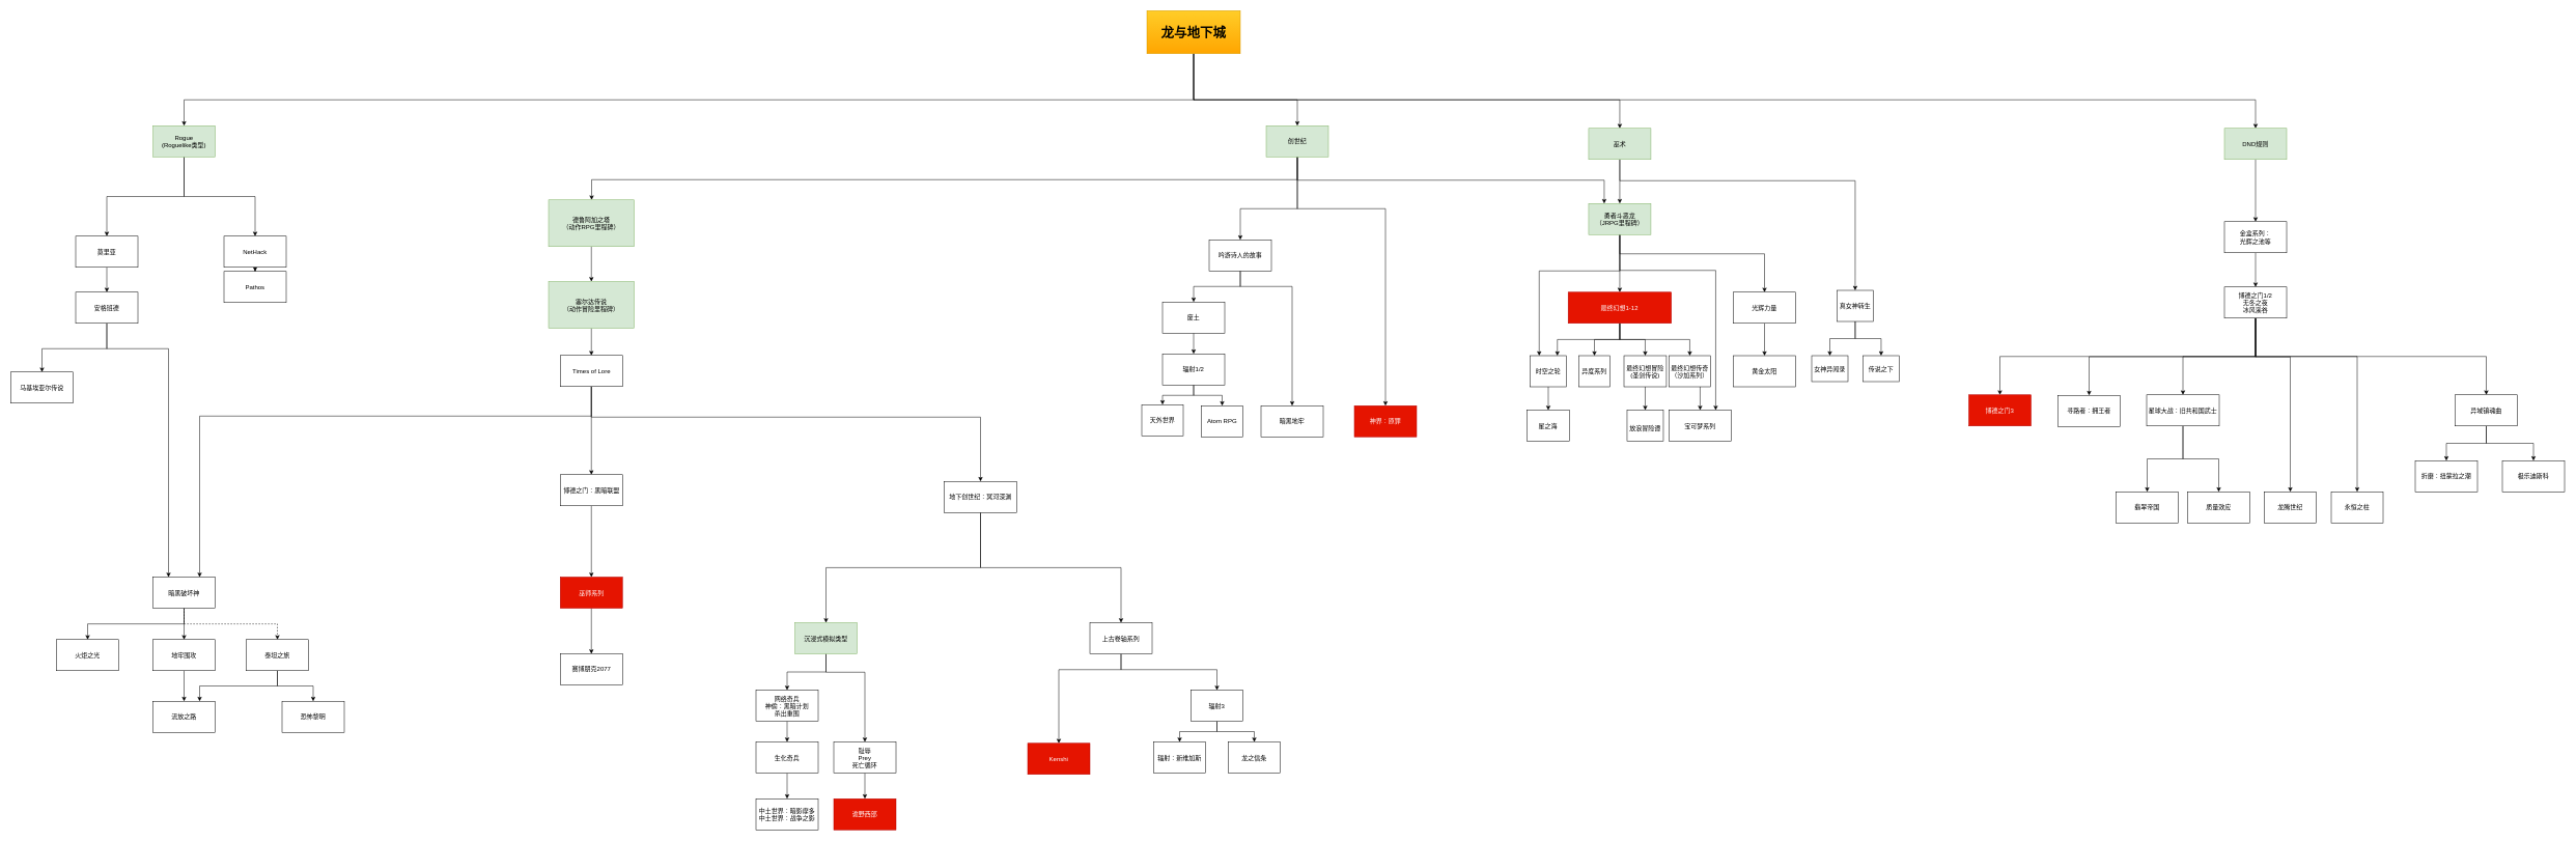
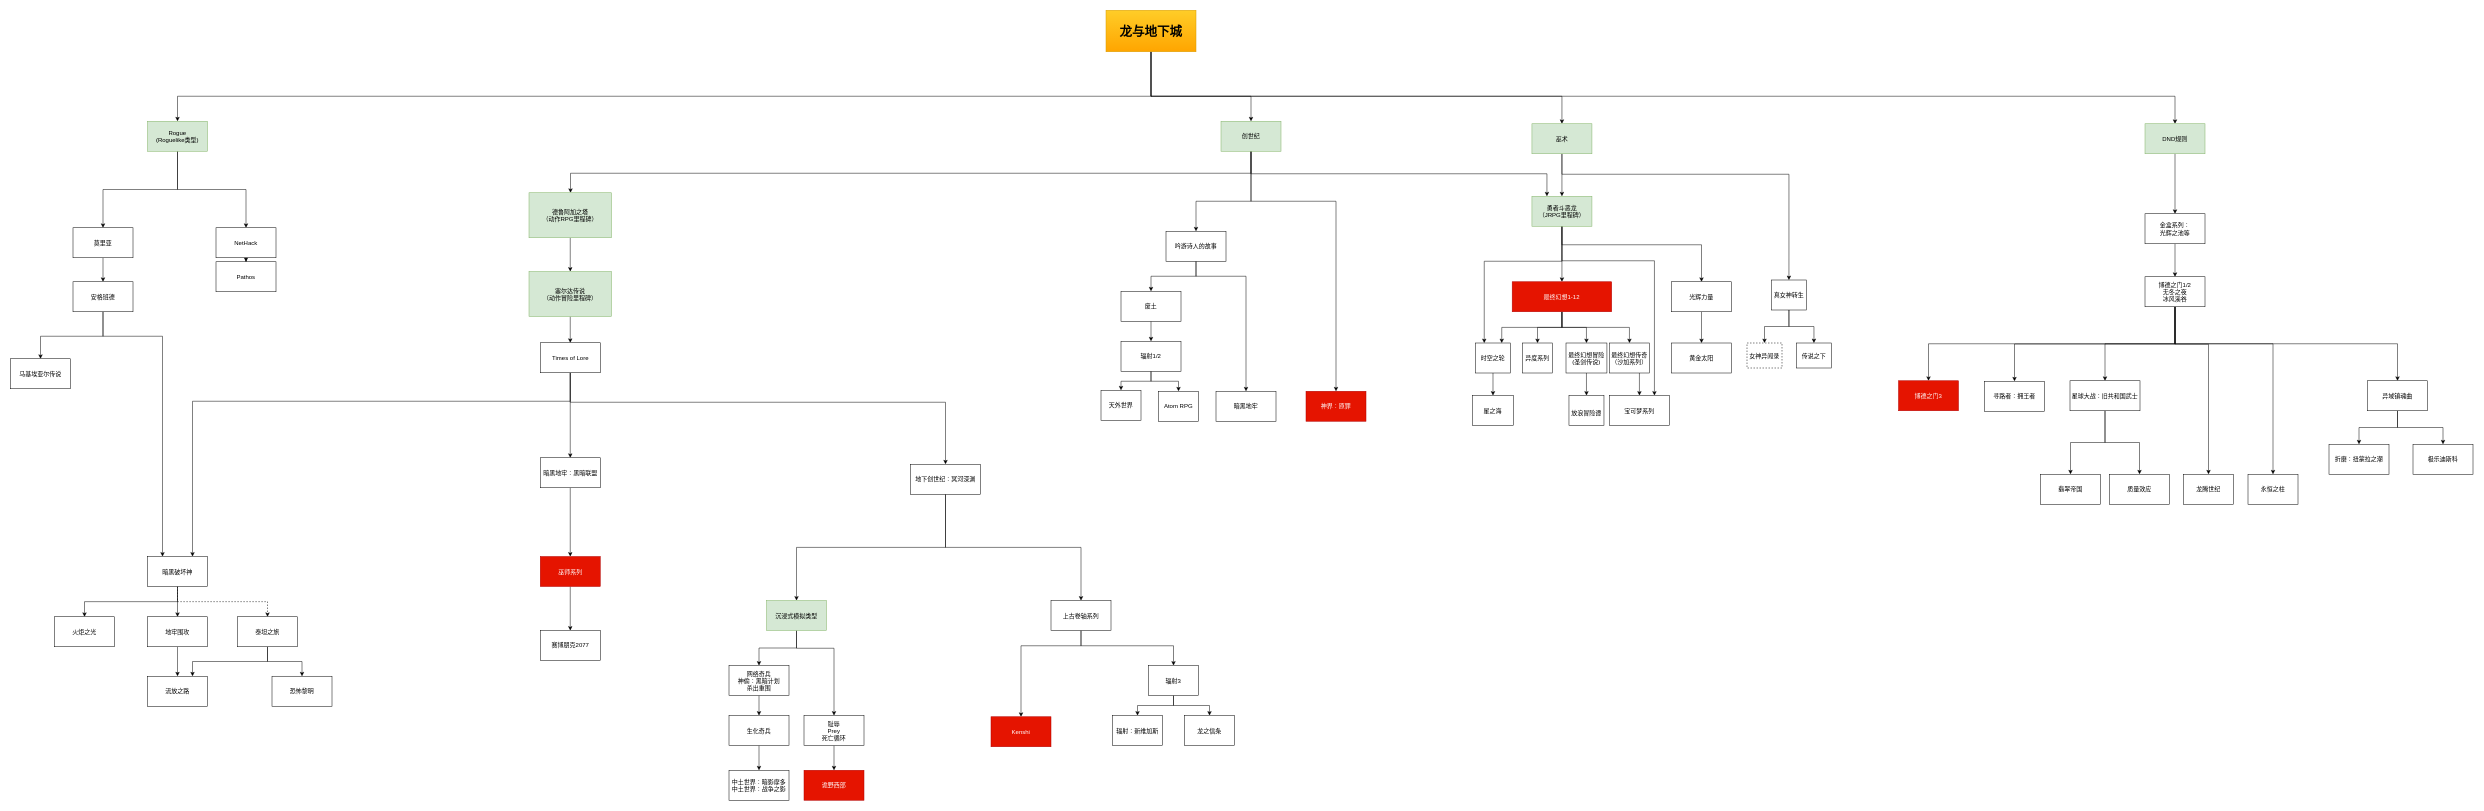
- <mxCell id="88" value="女神异闻录" style="rounded=0;whiteSpace=wrap;html=1;" parent="1" vertex="1"><mxGeometry x="3493" y="685.5" width="70" height="50" as="geometry" /></mxCell>
+ <mxCell id="88" value="女神异闻录" style="rounded=0;whiteSpace=wrap;html=1;dashed=1;" parent="1" vertex="1"><mxGeometry x="3493" y="685.5" width="70" height="50" as="geometry" /></mxCell>
- <mxCell id="58" value="博德之门：黑暗联盟" style="rounded=0;whiteSpace=wrap;html=1;" parent="1" vertex="1"><mxGeometry x="1079.5" y="915" width="120" height="60" as="geometry" /></mxCell>
+ <mxCell id="58" value="暗黑地牢：黑暗联盟" style="rounded=0;whiteSpace=wrap;html=1;" parent="1" vertex="1"><mxGeometry x="1079.5" y="915" width="120" height="60" as="geometry" /></mxCell>
